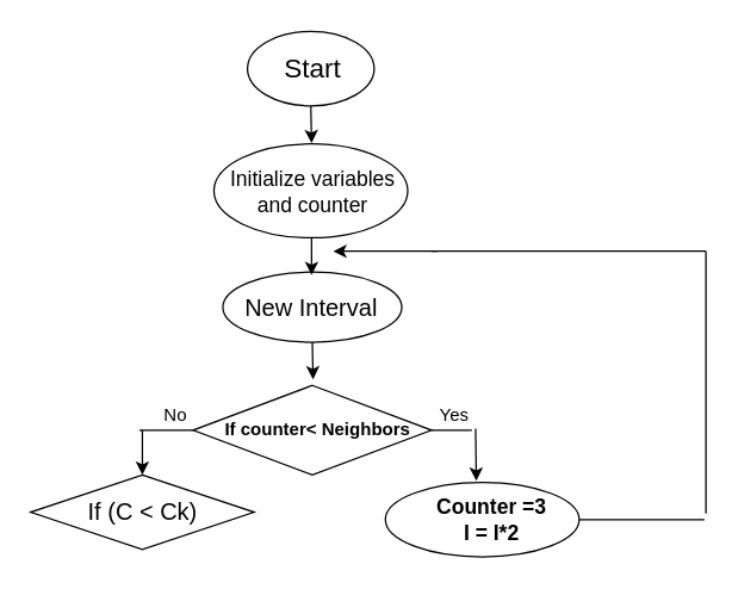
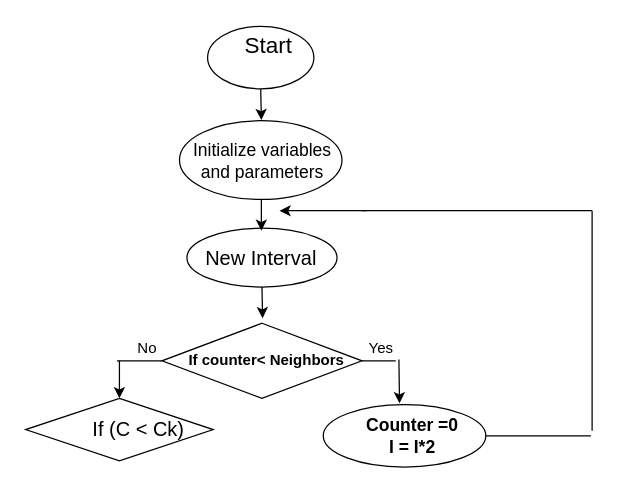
- <mxCell id="4" value="&lt;font style=&quot;font-size: 18px&quot;&gt;Start&lt;/font&gt;" style="text;html=1;resizable=0;autosize=1;align=center;verticalAlign=middle;points=[];fillColor=none;strokeColor=none;rounded=0;" parent="1" vertex="1"><mxGeometry x="183.5" y="35.5" width="50" height="20" as="geometry" /></mxCell>
+ <mxCell id="4" value="&lt;font style=&quot;font-size: 18px&quot;&gt;Start&lt;/font&gt;" style="text;html=1;resizable=0;autosize=1;align=center;verticalAlign=middle;points=[];fillColor=none;strokeColor=none;rounded=0;" parent="1" vertex="1"><mxGeometry x="188.5" y="25.5" width="50" height="20" as="geometry" /></mxCell>
- <mxCell id="6" value="&lt;font style=&quot;font-size: 14px&quot;&gt;Initialize variables &lt;br&gt;and counter&lt;/font&gt;" style="text;html=1;resizable=0;autosize=1;align=center;verticalAlign=middle;points=[];fillColor=none;strokeColor=none;rounded=0;" parent="1" vertex="1"><mxGeometry x="143.5" y="107.5" width="130" height="40" as="geometry" /></mxCell>
+ <mxCell id="6" value="&lt;font style=&quot;font-size: 14px&quot;&gt;Initialize variables &lt;br&gt;and parameters&lt;/font&gt;" style="text;html=1;resizable=0;autosize=1;align=center;verticalAlign=middle;points=[];fillColor=none;strokeColor=none;rounded=0;" parent="1" vertex="1"><mxGeometry x="143.5" y="107.5" width="130" height="40" as="geometry" /></mxCell>
- <mxCell id="22" value="&lt;font style=&quot;font-size: 16px&quot;&gt;If (C &amp;lt; Ck)&lt;/font&gt;" style="text;html=1;resizable=0;autosize=1;align=center;verticalAlign=middle;points=[];fillColor=none;strokeColor=none;rounded=0;" vertex="1" parent="1"><mxGeometry x="53.5" y="333.5" width="83" height="19" as="geometry" /></mxCell>
+ <mxCell id="22" value="&lt;font style=&quot;font-size: 16px&quot;&gt;If (C &amp;lt; Ck)&lt;/font&gt;" style="text;html=1;resizable=0;autosize=1;align=center;verticalAlign=middle;points=[];fillColor=none;strokeColor=none;rounded=0;" vertex="1" parent="1"><mxGeometry x="68.5" y="333.5" width="83" height="19" as="geometry" /></mxCell>
- <mxCell id="14" value="&lt;b style=&quot;font-size: 14px&quot;&gt;Counter =3&lt;br&gt;I = I*2&lt;/b&gt;" style="text;html=1;resizable=0;autosize=1;align=center;verticalAlign=middle;points=[];fillColor=none;strokeColor=none;rounded=0;" vertex="1" parent="1"><mxGeometry x="284" y="328" width="90" height="40" as="geometry" /></mxCell>
+ <mxCell id="14" value="&lt;b style=&quot;font-size: 14px&quot;&gt;Counter =0&lt;br&gt;I = I*2&lt;/b&gt;" style="text;html=1;resizable=0;autosize=1;align=center;verticalAlign=middle;points=[];fillColor=none;strokeColor=none;rounded=0;" vertex="1" parent="1"><mxGeometry x="284" y="328" width="90" height="40" as="geometry" /></mxCell>
